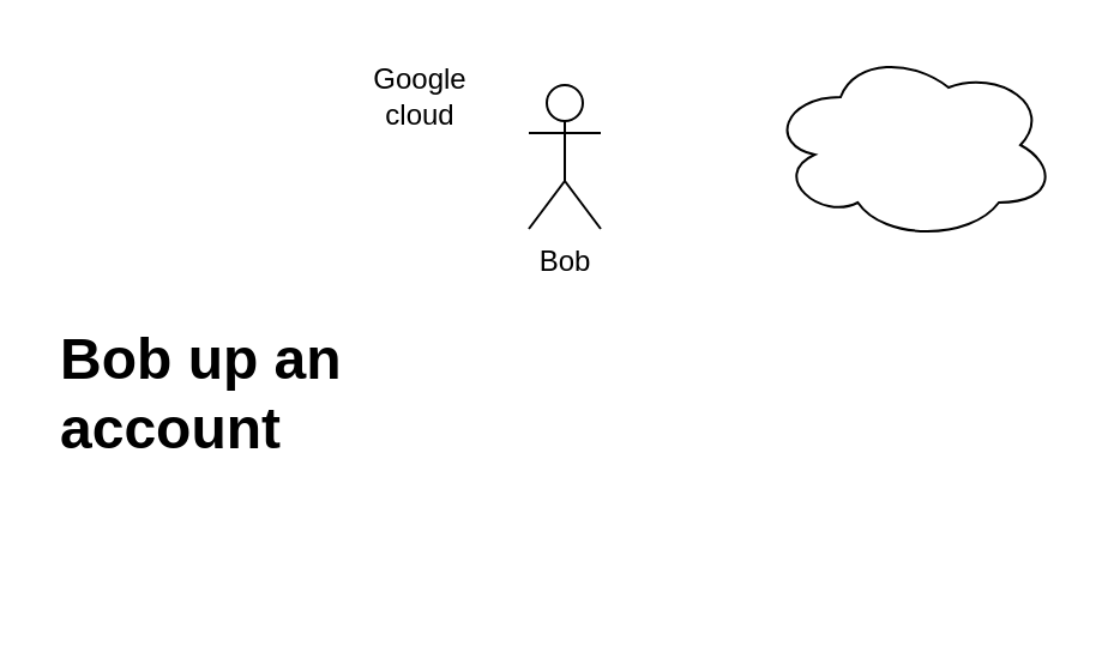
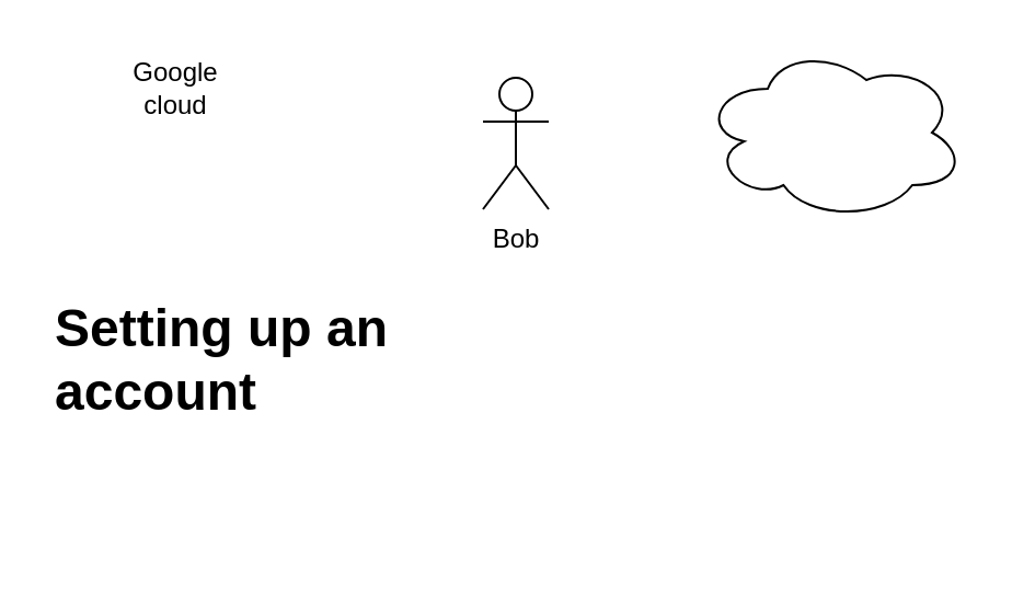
- <mxCell id="4" value="Google cloud" style="text;html=1;strokeColor=none;fillColor=none;align=center;verticalAlign=middle;whiteSpace=wrap;rounded=0;" vertex="1" parent="1"><mxGeometry x="155" y="30" width="40" height="20" as="geometry" /></mxCell>
+ <mxCell id="4" value="Google cloud" style="text;html=1;strokeColor=none;fillColor=none;align=center;verticalAlign=middle;whiteSpace=wrap;rounded=0;" vertex="1" parent="1"><mxGeometry x="60" y="30" width="40" height="20" as="geometry" /></mxCell>
- <mxCell id="5" value="&lt;h1&gt;Bob up an account&lt;/h1&gt;" style="text;html=1;strokeColor=none;fillColor=none;spacing=5;spacingTop=-20;whiteSpace=wrap;overflow=hidden;rounded=0;" vertex="1" parent="1"><mxGeometry x="20" y="130" width="190" height="120" as="geometry" /></mxCell>
+ <mxCell id="5" value="&lt;h1&gt;Setting up an account&lt;/h1&gt;" style="text;html=1;strokeColor=none;fillColor=none;spacing=5;spacingTop=-20;whiteSpace=wrap;overflow=hidden;rounded=0;" vertex="1" parent="1"><mxGeometry x="20" y="130" width="190" height="120" as="geometry" /></mxCell>
